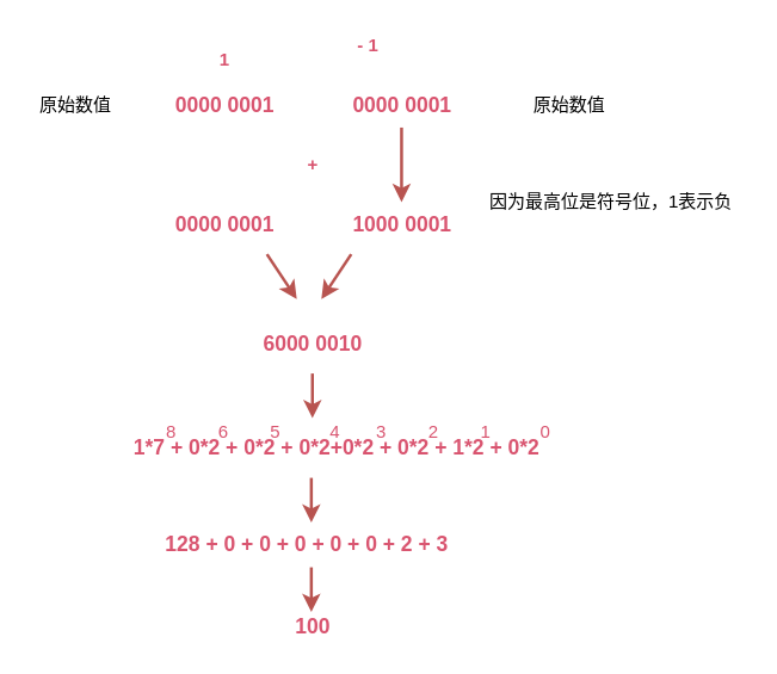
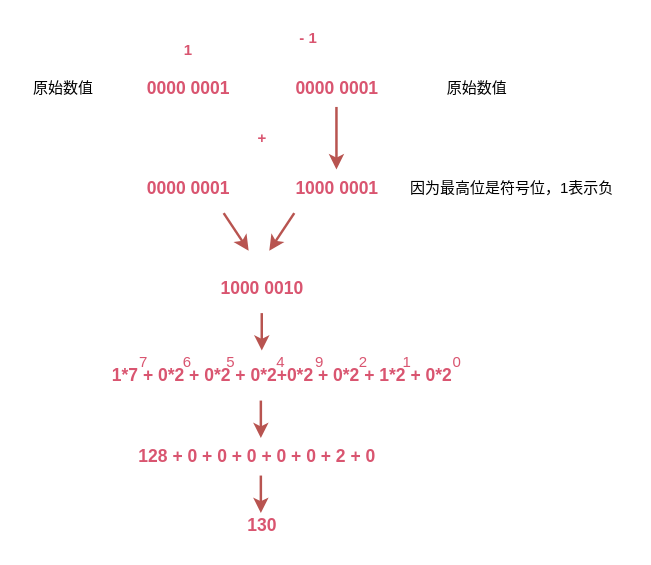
- <mxCell id="23" value="因为最高位是符号位，1表示负" style="text;html=1;align=center;verticalAlign=middle;resizable=0;points=[];autosize=1;" vertex="1" parent="1"><mxGeometry x="319" y="125" width="180" height="20" as="geometry" /></mxCell>
+ <mxCell id="23" value="因为最高位是符号位，1表示负" style="text;html=1;align=center;verticalAlign=middle;resizable=0;points=[];autosize=1;" vertex="1" parent="1"><mxGeometry x="319" y="140" width="180" height="20" as="geometry" /></mxCell>
- <mxCell id="28" value="6000 0010" style="text;html=1;align=center;verticalAlign=middle;resizable=0;points=[];autosize=1;fontSize=14;fontColor=#D95570;fontStyle=1" vertex="1" parent="1"><mxGeometry x="168.5" y="220" width="80" height="20" as="geometry" /></mxCell>
+ <mxCell id="28" value="1000 0010" style="text;html=1;align=center;verticalAlign=middle;resizable=0;points=[];autosize=1;fontSize=14;fontColor=#D95570;fontStyle=1" vertex="1" parent="1"><mxGeometry x="168.5" y="220" width="80" height="20" as="geometry" /></mxCell>
- <mxCell id="3" value="8" style="text;html=1;align=center;verticalAlign=middle;resizable=0;points=[];autosize=1;fontSize=12;fontColor=#D95570;" parent="1" vertex="1"><mxGeometry x="104" y="280" width="20" height="20" as="geometry" /></mxCell>
+ <mxCell id="3" value="7" style="text;html=1;align=center;verticalAlign=middle;resizable=0;points=[];autosize=1;fontSize=12;fontColor=#D95570;" parent="1" vertex="1"><mxGeometry x="104" y="280" width="20" height="20" as="geometry" /></mxCell>
- <mxCell id="14" value="3" style="text;html=1;align=center;verticalAlign=middle;resizable=0;points=[];autosize=1;fontSize=12;fontColor=#D95570;" parent="1" vertex="1"><mxGeometry x="245" y="280" width="20" height="20" as="geometry" /></mxCell>
+ <mxCell id="14" value="9" style="text;html=1;align=center;verticalAlign=middle;resizable=0;points=[];autosize=1;fontSize=12;fontColor=#D95570;" parent="1" vertex="1"><mxGeometry x="245" y="280" width="20" height="20" as="geometry" /></mxCell>
- <mxCell id="20" value="128 + 0 + 0 + 0 + 0 + 0 + 2 + 3" style="text;html=1;align=center;verticalAlign=middle;resizable=0;points=[];autosize=1;fontSize=14;fontColor=#D95570;fontStyle=1" parent="1" vertex="1"><mxGeometry x="100" y="355" width="210" height="20" as="geometry" /></mxCell>
+ <mxCell id="20" value="128 + 0 + 0 + 0 + 0 + 0 + 2 + 0" style="text;html=1;align=center;verticalAlign=middle;resizable=0;points=[];autosize=1;fontSize=14;fontColor=#D95570;fontStyle=1" parent="1" vertex="1"><mxGeometry x="100" y="355" width="210" height="20" as="geometry" /></mxCell>
- <mxCell id="21" value="100" style="text;html=1;align=center;verticalAlign=middle;resizable=0;points=[];autosize=1;fontSize=14;fontColor=#D95570;fontStyle=1" parent="1" vertex="1"><mxGeometry x="188.5" y="410" width="40" height="20" as="geometry" /></mxCell>
+ <mxCell id="21" value="130" style="text;html=1;align=center;verticalAlign=middle;resizable=0;points=[];autosize=1;fontSize=14;fontColor=#D95570;fontStyle=1" parent="1" vertex="1"><mxGeometry x="188.5" y="410" width="40" height="20" as="geometry" /></mxCell>
